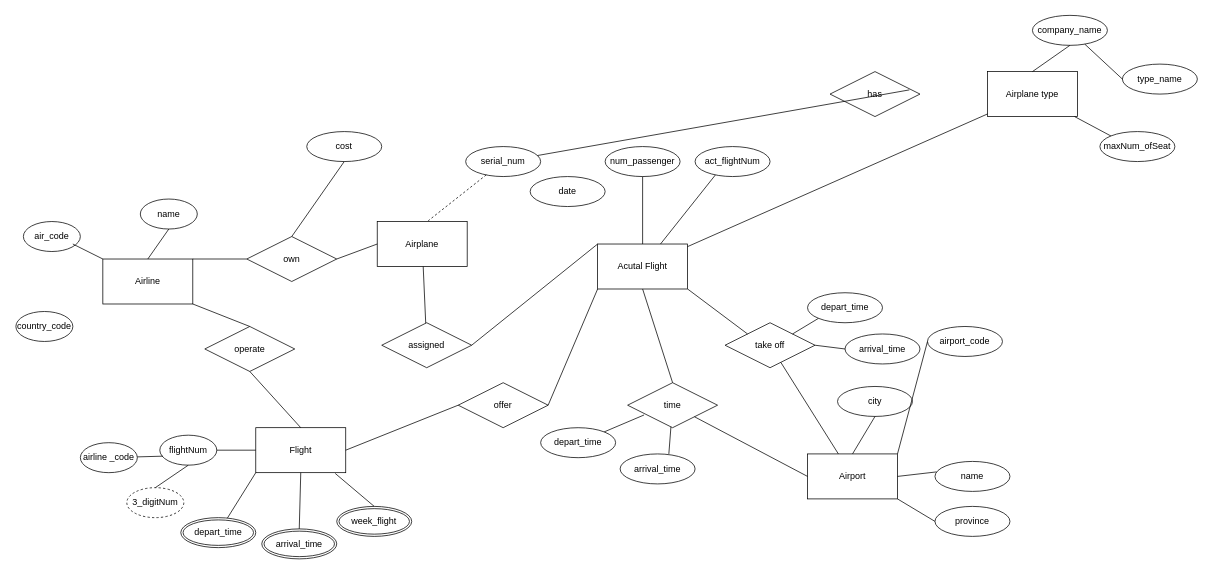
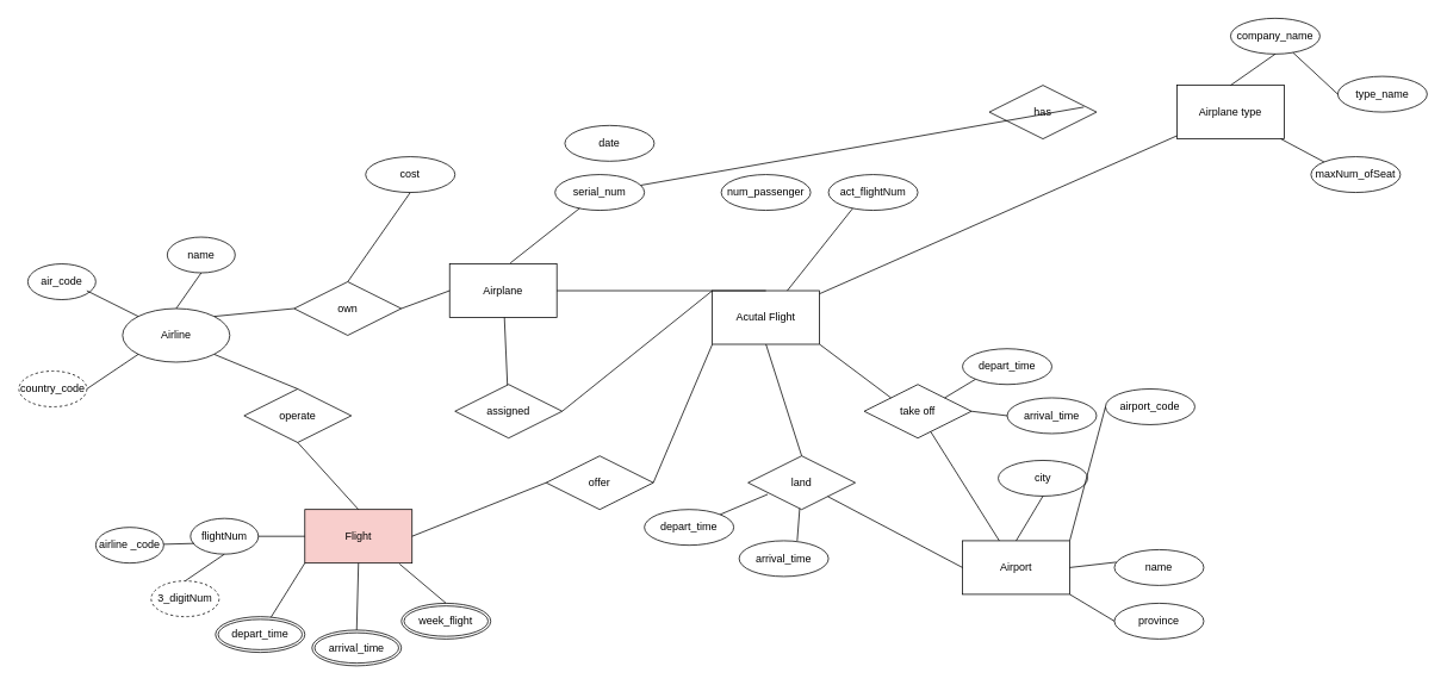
- <mxCell id="26" value="date" style="ellipse;whiteSpace=wrap;html=1;align=center;strokeColor=default;strokeWidth=1;fillColor=default;gradientColor=none;" parent="1" vertex="1"><mxGeometry x="706" y="235" width="100" height="40" as="geometry" /></mxCell>
+ <mxCell id="26" value="date" style="ellipse;whiteSpace=wrap;html=1;align=center;strokeColor=default;strokeWidth=1;fillColor=default;gradientColor=none;" parent="1" vertex="1"><mxGeometry x="631" y="140" width="100" height="40" as="geometry" /></mxCell>
- <mxCell id="48" value="" style="endArrow=none;html=1;rounded=0;entryX=0.567;entryY=-0.017;entryDx=0;entryDy=0;entryPerimeter=0;dashed=1;" parent="1" source="46" target="6" edge="1"><mxGeometry relative="1" as="geometry"><mxPoint x="1185.645" y="180.858" as="sourcePoint" /><mxPoint x="1131" y="150" as="targetPoint" /></mxGeometry></mxCell>
+ <mxCell id="48" value="" style="endArrow=none;html=1;rounded=0;entryX=0.567;entryY=-0.017;entryDx=0;entryDy=0;entryPerimeter=0;" parent="1" source="46" target="6" edge="1"><mxGeometry relative="1" as="geometry"><mxPoint x="1185.645" y="180.858" as="sourcePoint" /><mxPoint x="1131" y="150" as="targetPoint" /></mxGeometry></mxCell>
- <mxCell id="30" value="" style="endArrow=none;html=1;rounded=0;exitX=0.5;exitY=0;exitDx=0;exitDy=0;" parent="1" source="5" target="27" edge="1"><mxGeometry relative="1" as="geometry"><mxPoint x="896" y="162.5" as="sourcePoint" /><mxPoint x="856" y="247.5" as="targetPoint" /></mxGeometry></mxCell>
+ <mxCell id="30" value="" style="endArrow=none;html=1;rounded=0;exitX=0.5;exitY=0;exitDx=0;exitDy=0;" parent="1" source="5" target="6" edge="1"><mxGeometry relative="1" as="geometry"><mxPoint x="896" y="162.5" as="sourcePoint" /><mxPoint x="856" y="247.5" as="targetPoint" /></mxGeometry></mxCell>
- <mxCell id="2" value="Airline" style="rounded=0;whiteSpace=wrap;html=1;" parent="1" vertex="1"><mxGeometry x="136" y="345" width="120" height="60" as="geometry" /></mxCell>
+ <mxCell id="2" value="Airline" style="ellipse;whiteSpace=wrap;html=1;" parent="1" vertex="1"><mxGeometry x="136" y="345" width="120" height="60" as="geometry" /></mxCell>
+ <mxCell id="11" value="" style="endArrow=none;html=1;rounded=0;exitX=1;exitY=0.5;exitDx=0;exitDy=0;entryX=0;entryY=1;entryDx=0;entryDy=0;" parent="1" source="10" target="2" edge="1"><mxGeometry width="50" height="50" relative="1" as="geometry"><mxPoint x="386" y="675" as="sourcePoint" /><mxPoint x="436" y="625" as="targetPoint" /></mxGeometry></mxCell>
- <mxCell id="10" value="country_code" style="ellipse;whiteSpace=wrap;html=1;" parent="1" vertex="1"><mxGeometry x="20" y="415" width="76" height="40" as="geometry" /></mxCell>
+ <mxCell id="10" value="country_code" style="ellipse;whiteSpace=wrap;html=1;dashed=1;" parent="1" vertex="1"><mxGeometry x="20" y="415" width="76" height="40" as="geometry" /></mxCell>
- <mxCell id="64" value="time" style="shape=rhombus;perimeter=rhombusPerimeter;whiteSpace=wrap;html=1;align=center;strokeColor=default;strokeWidth=1;fillColor=default;gradientColor=none;" parent="1" vertex="1"><mxGeometry x="836" y="510" width="120" height="60" as="geometry" /></mxCell>
+ <mxCell id="64" value="land" style="shape=rhombus;perimeter=rhombusPerimeter;whiteSpace=wrap;html=1;align=center;strokeColor=default;strokeWidth=1;fillColor=default;gradientColor=none;" parent="1" vertex="1"><mxGeometry x="836" y="510" width="120" height="60" as="geometry" /></mxCell>
- <mxCell id="4" value="Flight" style="rounded=0;whiteSpace=wrap;html=1;" parent="1" vertex="1"><mxGeometry x="340" y="570" width="120" height="60" as="geometry" /></mxCell>
+ <mxCell id="4" value="Flight" style="rounded=0;whiteSpace=wrap;html=1;fillColor=#f8cecc;" parent="1" vertex="1"><mxGeometry x="340" y="570" width="120" height="60" as="geometry" /></mxCell>
